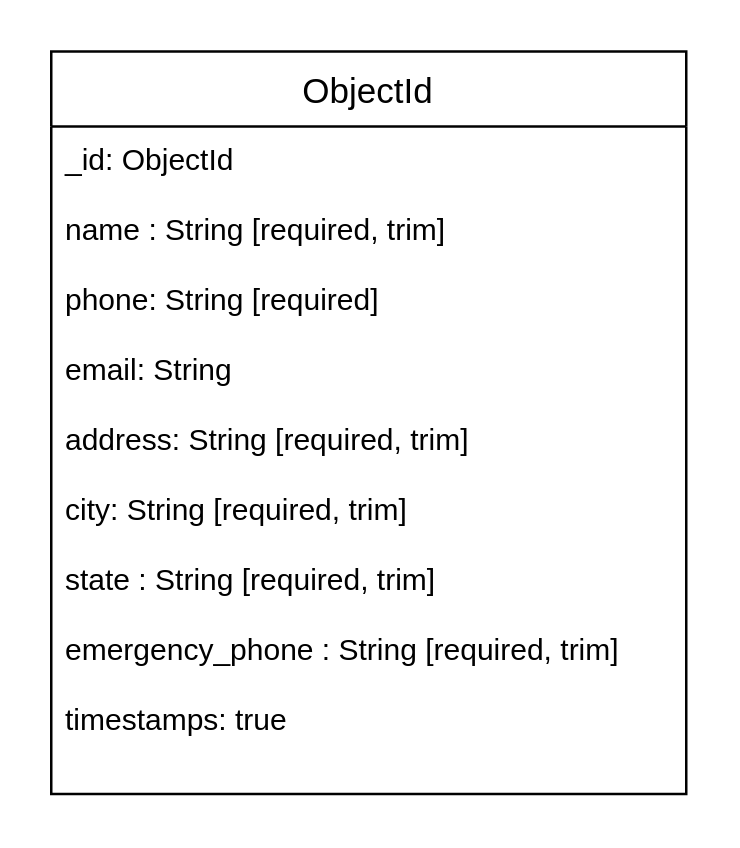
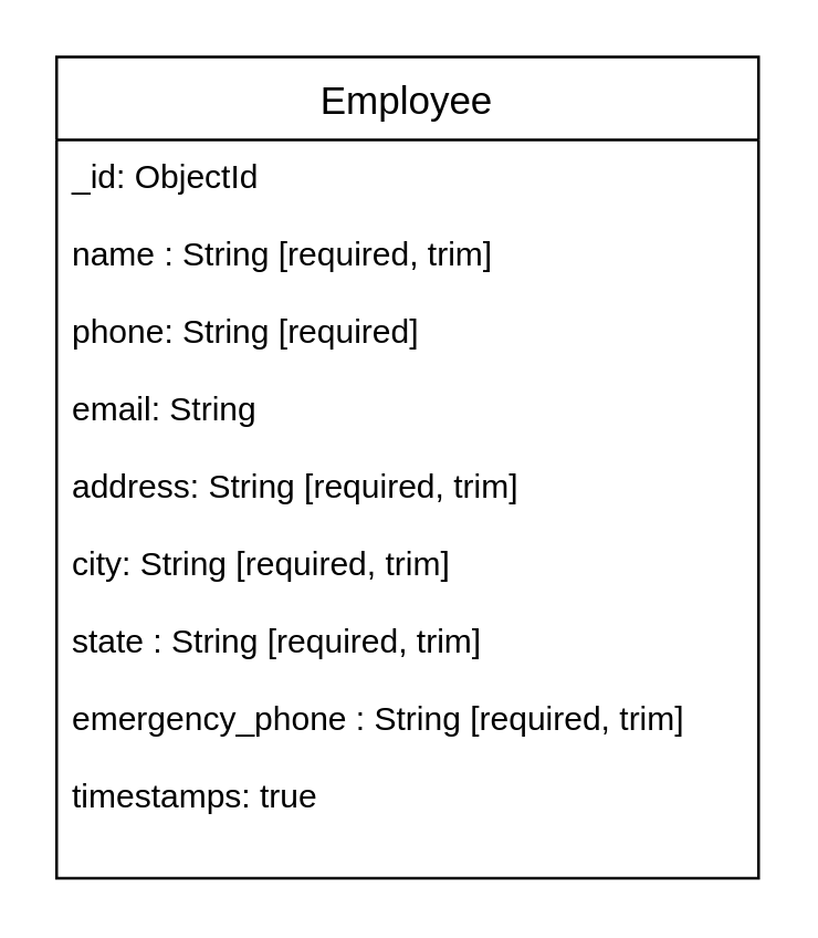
- <mxCell id="2" value="ObjectId" style="swimlane;fontStyle=0;childLayout=stackLayout;horizontal=1;startSize=30;horizontalStack=0;resizeParent=1;resizeParentMax=0;resizeLast=0;collapsible=1;marginBottom=0;align=center;fontSize=14;" parent="1" vertex="1"><mxGeometry x="20" y="20" width="254" height="297" as="geometry" /></mxCell>
+ <mxCell id="2" value="Employee" style="swimlane;fontStyle=0;childLayout=stackLayout;horizontal=1;startSize=30;horizontalStack=0;resizeParent=1;resizeParentMax=0;resizeLast=0;collapsible=1;marginBottom=0;align=center;fontSize=14;" parent="1" vertex="1"><mxGeometry x="20" y="20" width="254" height="297" as="geometry" /></mxCell>
